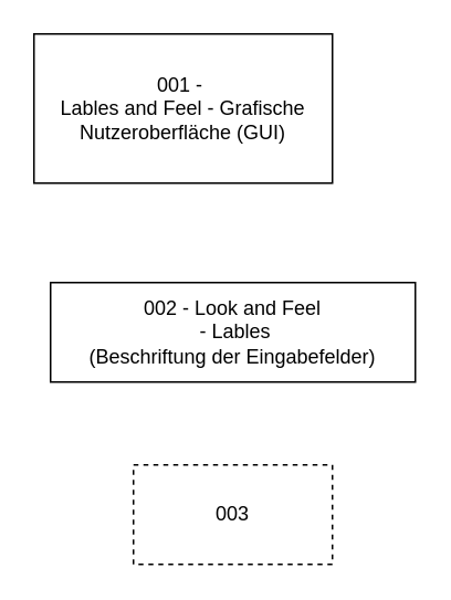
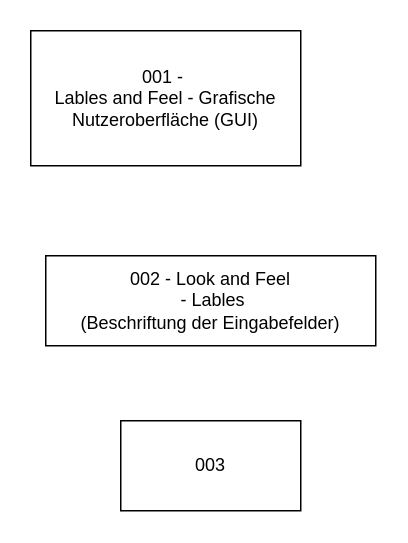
- <mxCell id="4" value="003" style="rounded=0;whiteSpace=wrap;html=1;dashed=1;" vertex="1" parent="1"><mxGeometry x="80" y="280" width="120" height="60" as="geometry" /></mxCell>
+ <mxCell id="4" value="003" style="rounded=0;whiteSpace=wrap;html=1;" vertex="1" parent="1"><mxGeometry x="80" y="280" width="120" height="60" as="geometry" /></mxCell>
